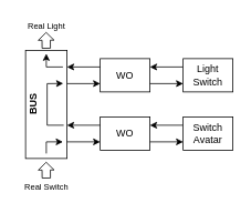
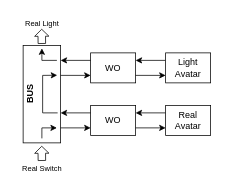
- <mxCell id="13" value="Light Switch" style="rounded=0;whiteSpace=wrap;html=1;" vertex="1" parent="1"><mxGeometry x="220" y="70" width="60" height="40" as="geometry" /></mxCell>
+ <mxCell id="13" value="Light Avatar" style="rounded=0;whiteSpace=wrap;html=1;" vertex="1" parent="1"><mxGeometry x="220" y="70" width="60" height="40" as="geometry" /></mxCell>
- <mxCell id="9" value="Switch Avatar" style="rounded=0;whiteSpace=wrap;html=1;" vertex="1" parent="1"><mxGeometry x="220" y="140" width="60" height="40" as="geometry" /></mxCell>
+ <mxCell id="9" value="Real Avatar" style="rounded=0;whiteSpace=wrap;html=1;" vertex="1" parent="1"><mxGeometry x="220" y="140" width="60" height="40" as="geometry" /></mxCell>
